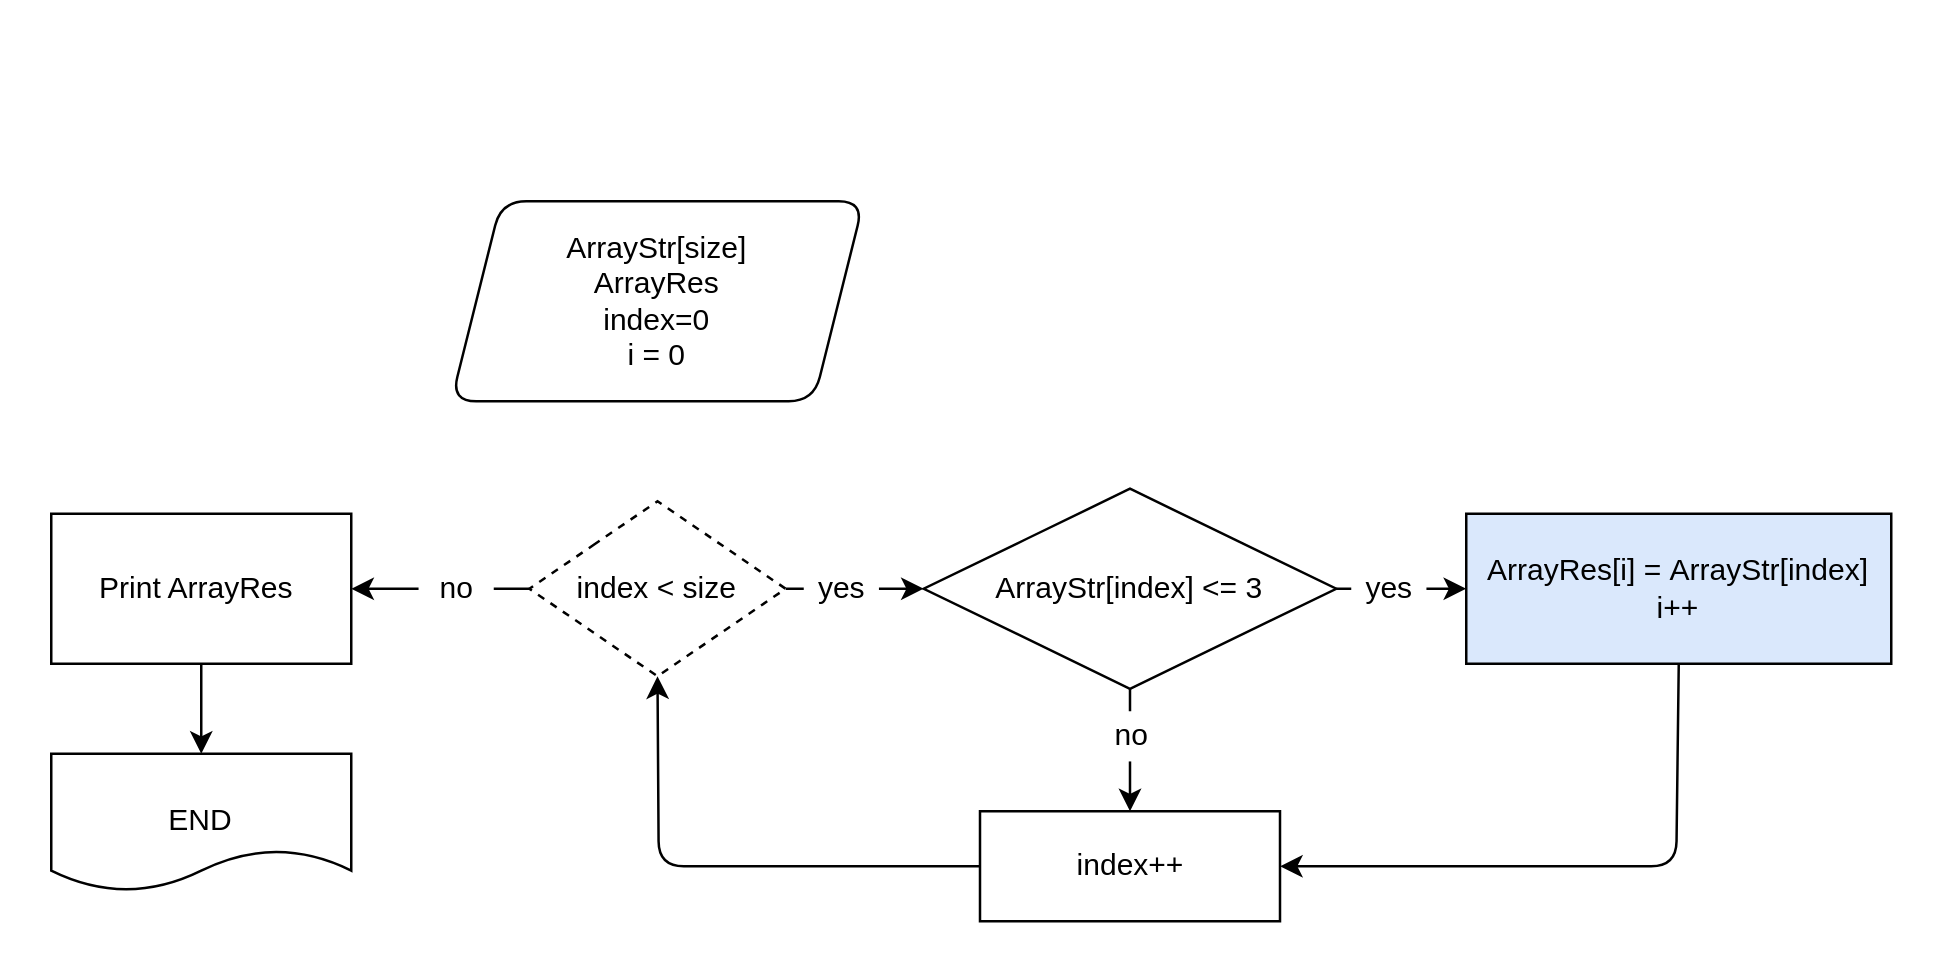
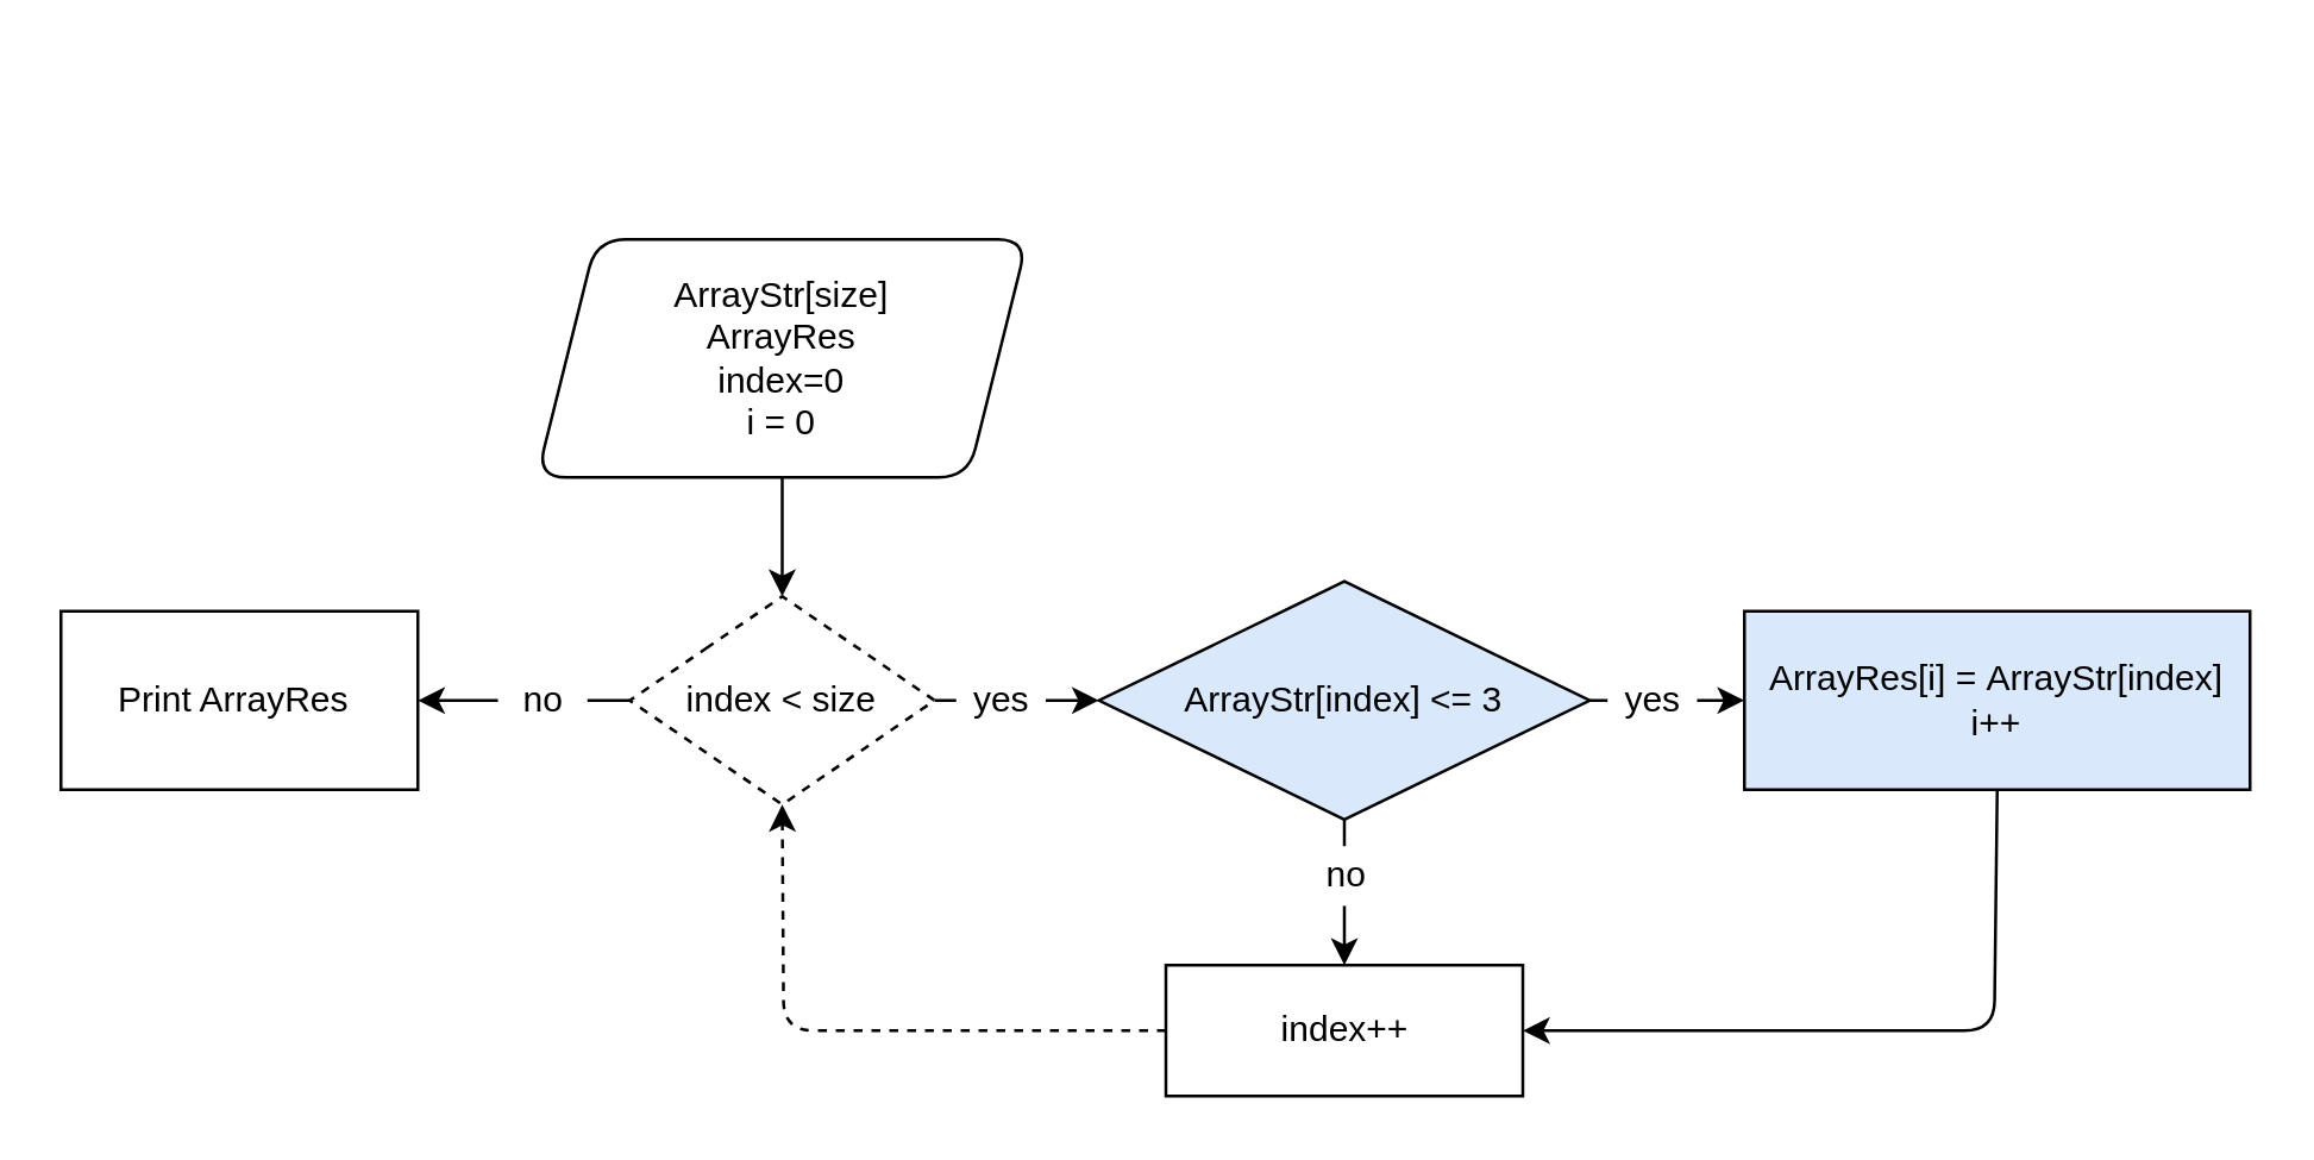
+ <mxCell id="3" value="" style="edgeStyle=none;html=1;" edge="1" parent="1" source="4" target="7"><mxGeometry relative="1" as="geometry" /></mxCell>
- <mxCell id="10" value="ArrayStr[index] &amp;lt;= 3" style="rhombus;whiteSpace=wrap;html=1;rounded=1;arcSize=0;" vertex="1" parent="1"><mxGeometry x="369" y="195" width="165" height="80" as="geometry" /></mxCell>
+ <mxCell id="10" value="ArrayStr[index] &amp;lt;= 3" style="rhombus;whiteSpace=wrap;html=1;rounded=1;arcSize=0;fillColor=#dae8fc;" vertex="1" parent="1"><mxGeometry x="369" y="195" width="165" height="80" as="geometry" /></mxCell>
- <mxCell id="21" value="" style="edgeStyle=none;html=1;" edge="1" parent="1" source="22" target="25"><mxGeometry relative="1" as="geometry" /></mxCell>
- <mxCell id="25" value="&lt;br&gt;END" style="shape=document;whiteSpace=wrap;html=1;boundedLbl=1;rounded=1;arcSize=0;" vertex="1" parent="1"><mxGeometry x="20" y="301" width="120" height="55" as="geometry" /></mxCell>
- <mxCell id="15" style="edgeStyle=none;html=1;exitX=0;exitY=0.5;exitDx=0;exitDy=0;entryX=0.5;entryY=1;entryDx=0;entryDy=0;" edge="1" parent="1" source="16" target="7"><mxGeometry relative="1" as="geometry"><mxPoint x="260" y="340.176" as="targetPoint" /><Array as="points"><mxPoint x="263" y="346" /></Array></mxGeometry></mxCell>
+ <mxCell id="15" style="edgeStyle=none;html=1;exitX=0;exitY=0.5;exitDx=0;exitDy=0;entryX=0.5;entryY=1;entryDx=0;entryDy=0;dashed=1;" edge="1" parent="1" source="16" target="7"><mxGeometry relative="1" as="geometry"><mxPoint x="260" y="340.176" as="targetPoint" /><Array as="points"><mxPoint x="263" y="346" /></Array></mxGeometry></mxCell>
